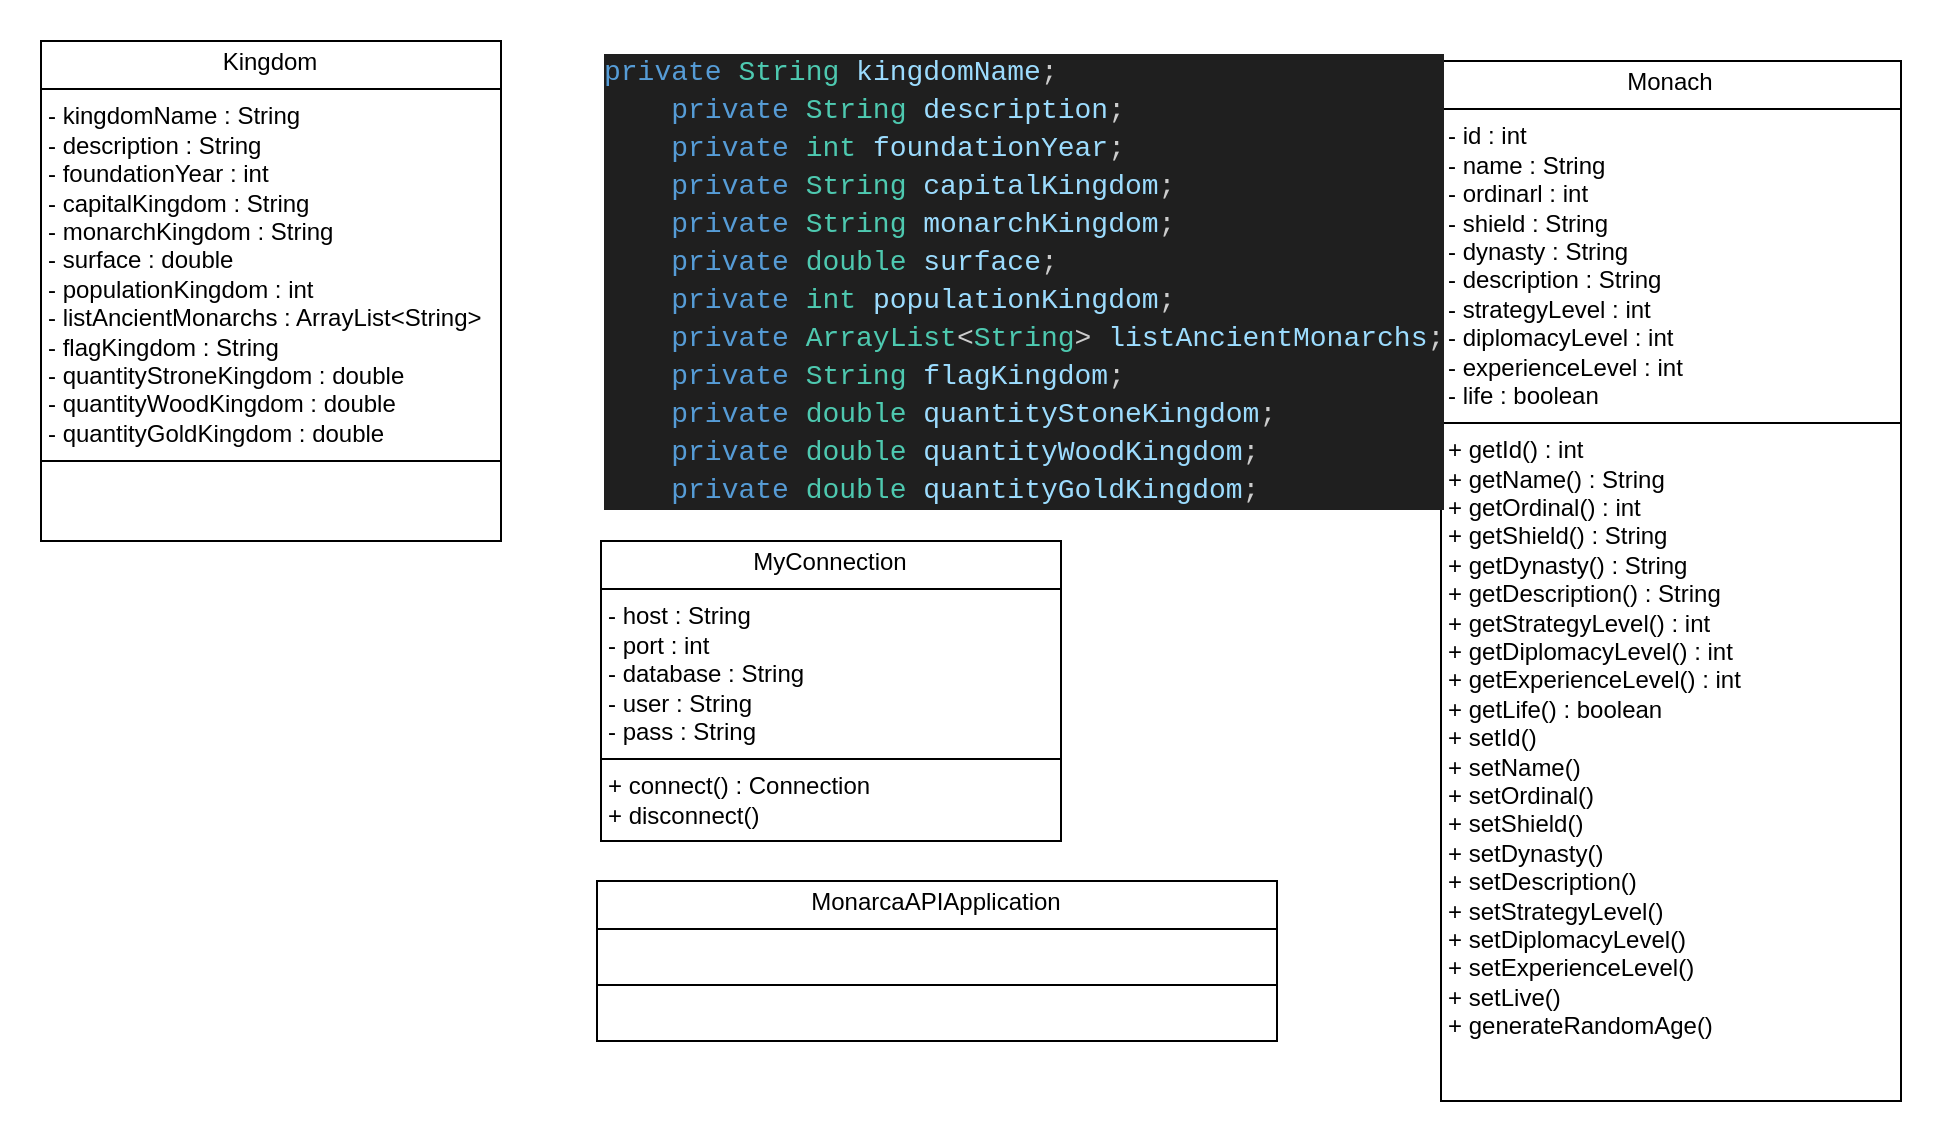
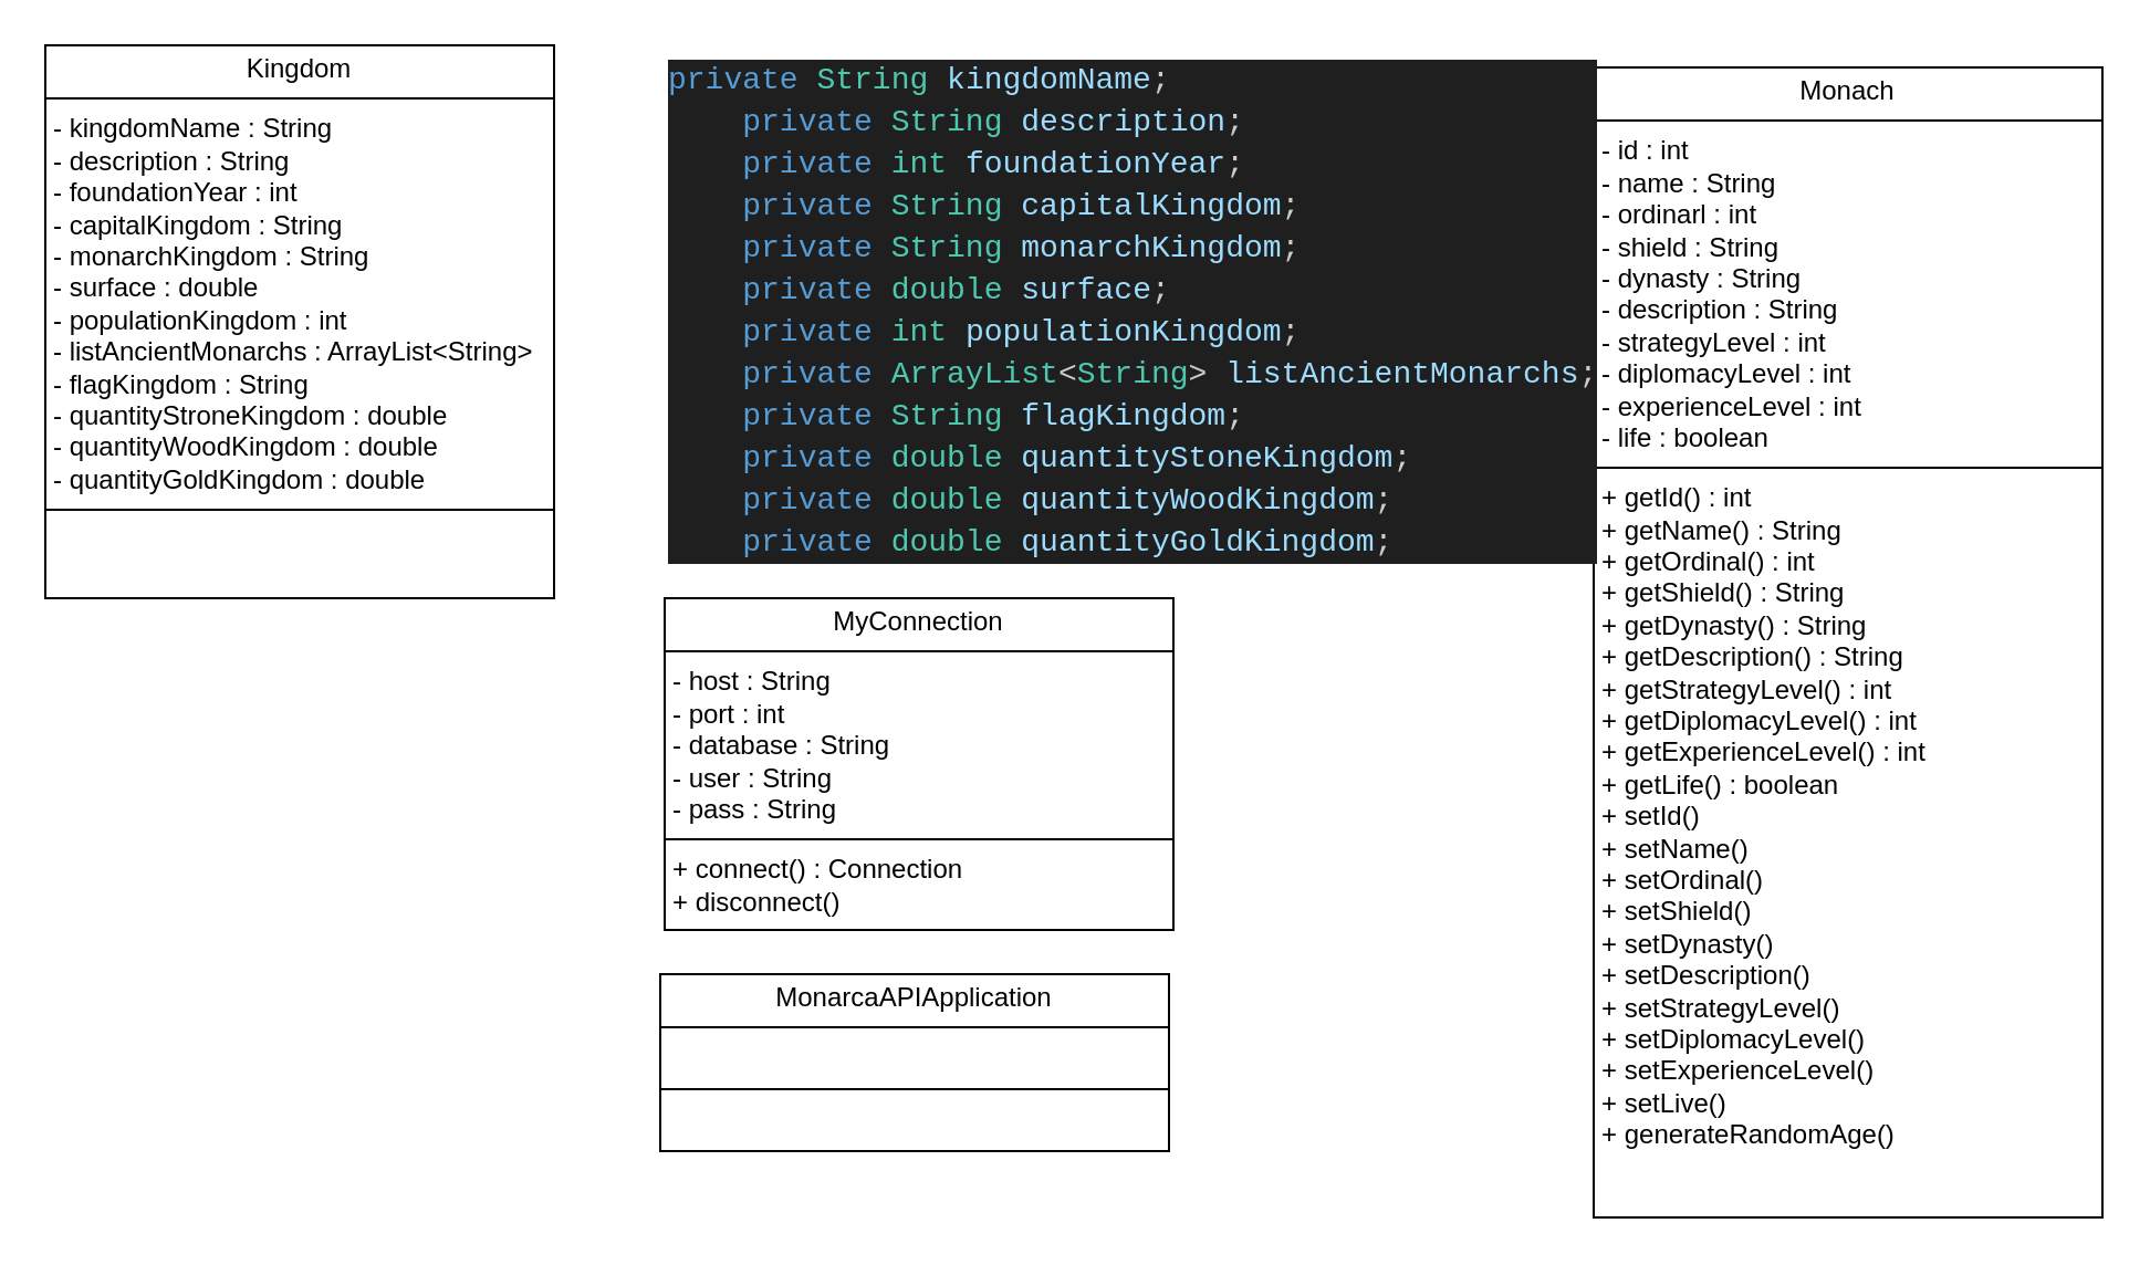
- <mxCell id="4" value="&lt;p style=&quot;text-align: center; margin: 4px 0px 0px;&quot;&gt;MonarcaAPIApplication&lt;/p&gt;&lt;hr size=&quot;1&quot; style=&quot;border-style:solid;&quot;&gt;&lt;p style=&quot;margin:0px;margin-left:4px;&quot;&gt;&lt;br&gt;&lt;/p&gt;&lt;hr size=&quot;1&quot; style=&quot;border-style:solid;&quot;&gt;&lt;p style=&quot;margin:0px;margin-left:4px;&quot;&gt;&lt;br&gt;&lt;/p&gt;" style="verticalAlign=top;align=left;overflow=fill;html=1;whiteSpace=wrap;" vertex="1" parent="1"><mxGeometry x="298" y="440" width="340" height="80" as="geometry" /></mxCell>
+ <mxCell id="4" value="&lt;p style=&quot;text-align: center; margin: 4px 0px 0px;&quot;&gt;MonarcaAPIApplication&lt;/p&gt;&lt;hr size=&quot;1&quot; style=&quot;border-style:solid;&quot;&gt;&lt;p style=&quot;margin:0px;margin-left:4px;&quot;&gt;&lt;br&gt;&lt;/p&gt;&lt;hr size=&quot;1&quot; style=&quot;border-style:solid;&quot;&gt;&lt;p style=&quot;margin:0px;margin-left:4px;&quot;&gt;&lt;br&gt;&lt;/p&gt;" style="verticalAlign=top;align=left;overflow=fill;html=1;whiteSpace=wrap;" vertex="1" parent="1"><mxGeometry x="298" y="440" width="230" height="80" as="geometry" /></mxCell>
